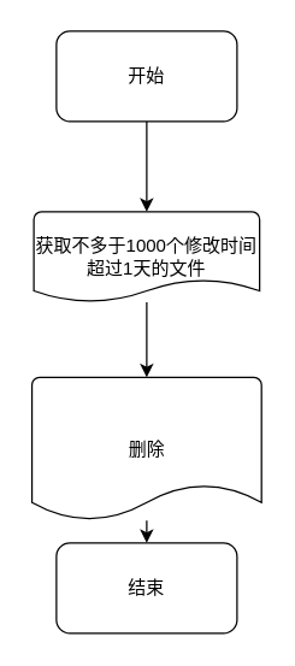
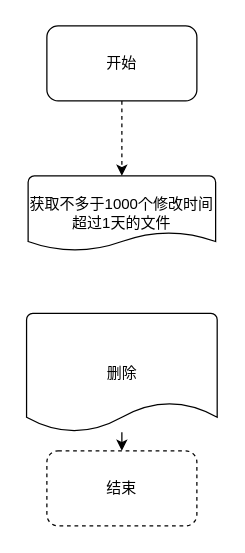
- <mxCell id="2" style="edgeStyle=orthogonalEdgeStyle;rounded=0;orthogonalLoop=1;jettySize=auto;html=1;entryX=0.5;entryY=0;entryDx=0;entryDy=0;" edge="1" parent="1" source="3" target="5"><mxGeometry relative="1" as="geometry"><mxPoint x="97" y="130" as="targetPoint" /></mxGeometry></mxCell>
+ <mxCell id="2" style="edgeStyle=orthogonalEdgeStyle;rounded=0;orthogonalLoop=1;jettySize=auto;html=1;entryX=0.5;entryY=0;entryDx=0;entryDy=0;dashed=1;" edge="1" parent="1" source="3" target="5"><mxGeometry relative="1" as="geometry"><mxPoint x="97" y="130" as="targetPoint" /></mxGeometry></mxCell>
- <mxCell id="4" style="edgeStyle=orthogonalEdgeStyle;rounded=0;orthogonalLoop=1;jettySize=auto;html=1;exitX=0.5;exitY=1;exitDx=0;exitDy=0;entryX=0.5;entryY=0;entryDx=0;entryDy=0;" edge="1" parent="1" source="5" target="7"><mxGeometry relative="1" as="geometry" /></mxCell>
- <mxCell id="8" value="结束" style="rounded=1;whiteSpace=wrap;html=1;" vertex="1" parent="1"><mxGeometry x="37" y="360" width="120" height="60" as="geometry" /></mxCell>
+ <mxCell id="8" value="结束" style="rounded=1;whiteSpace=wrap;html=1;dashed=1;" vertex="1" parent="1"><mxGeometry x="37" y="360" width="120" height="60" as="geometry" /></mxCell>
